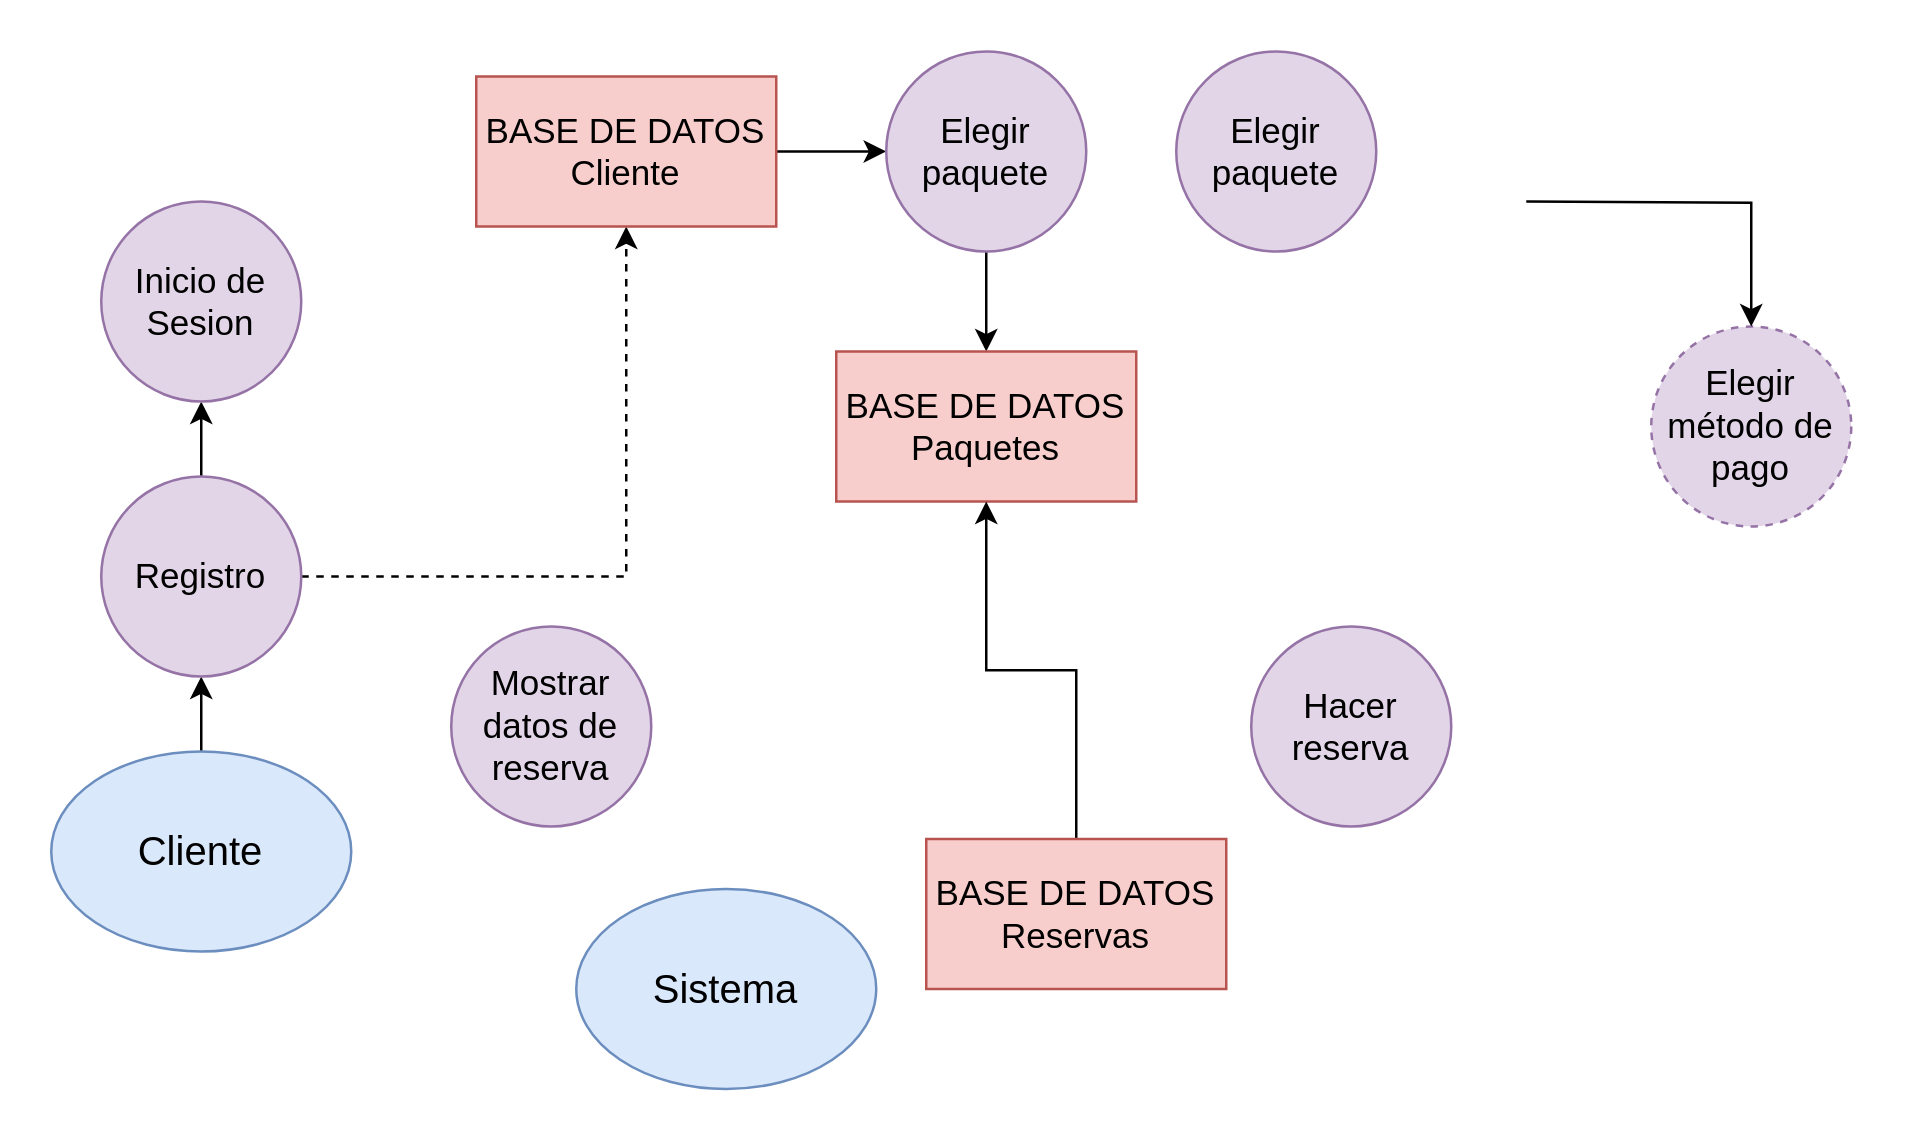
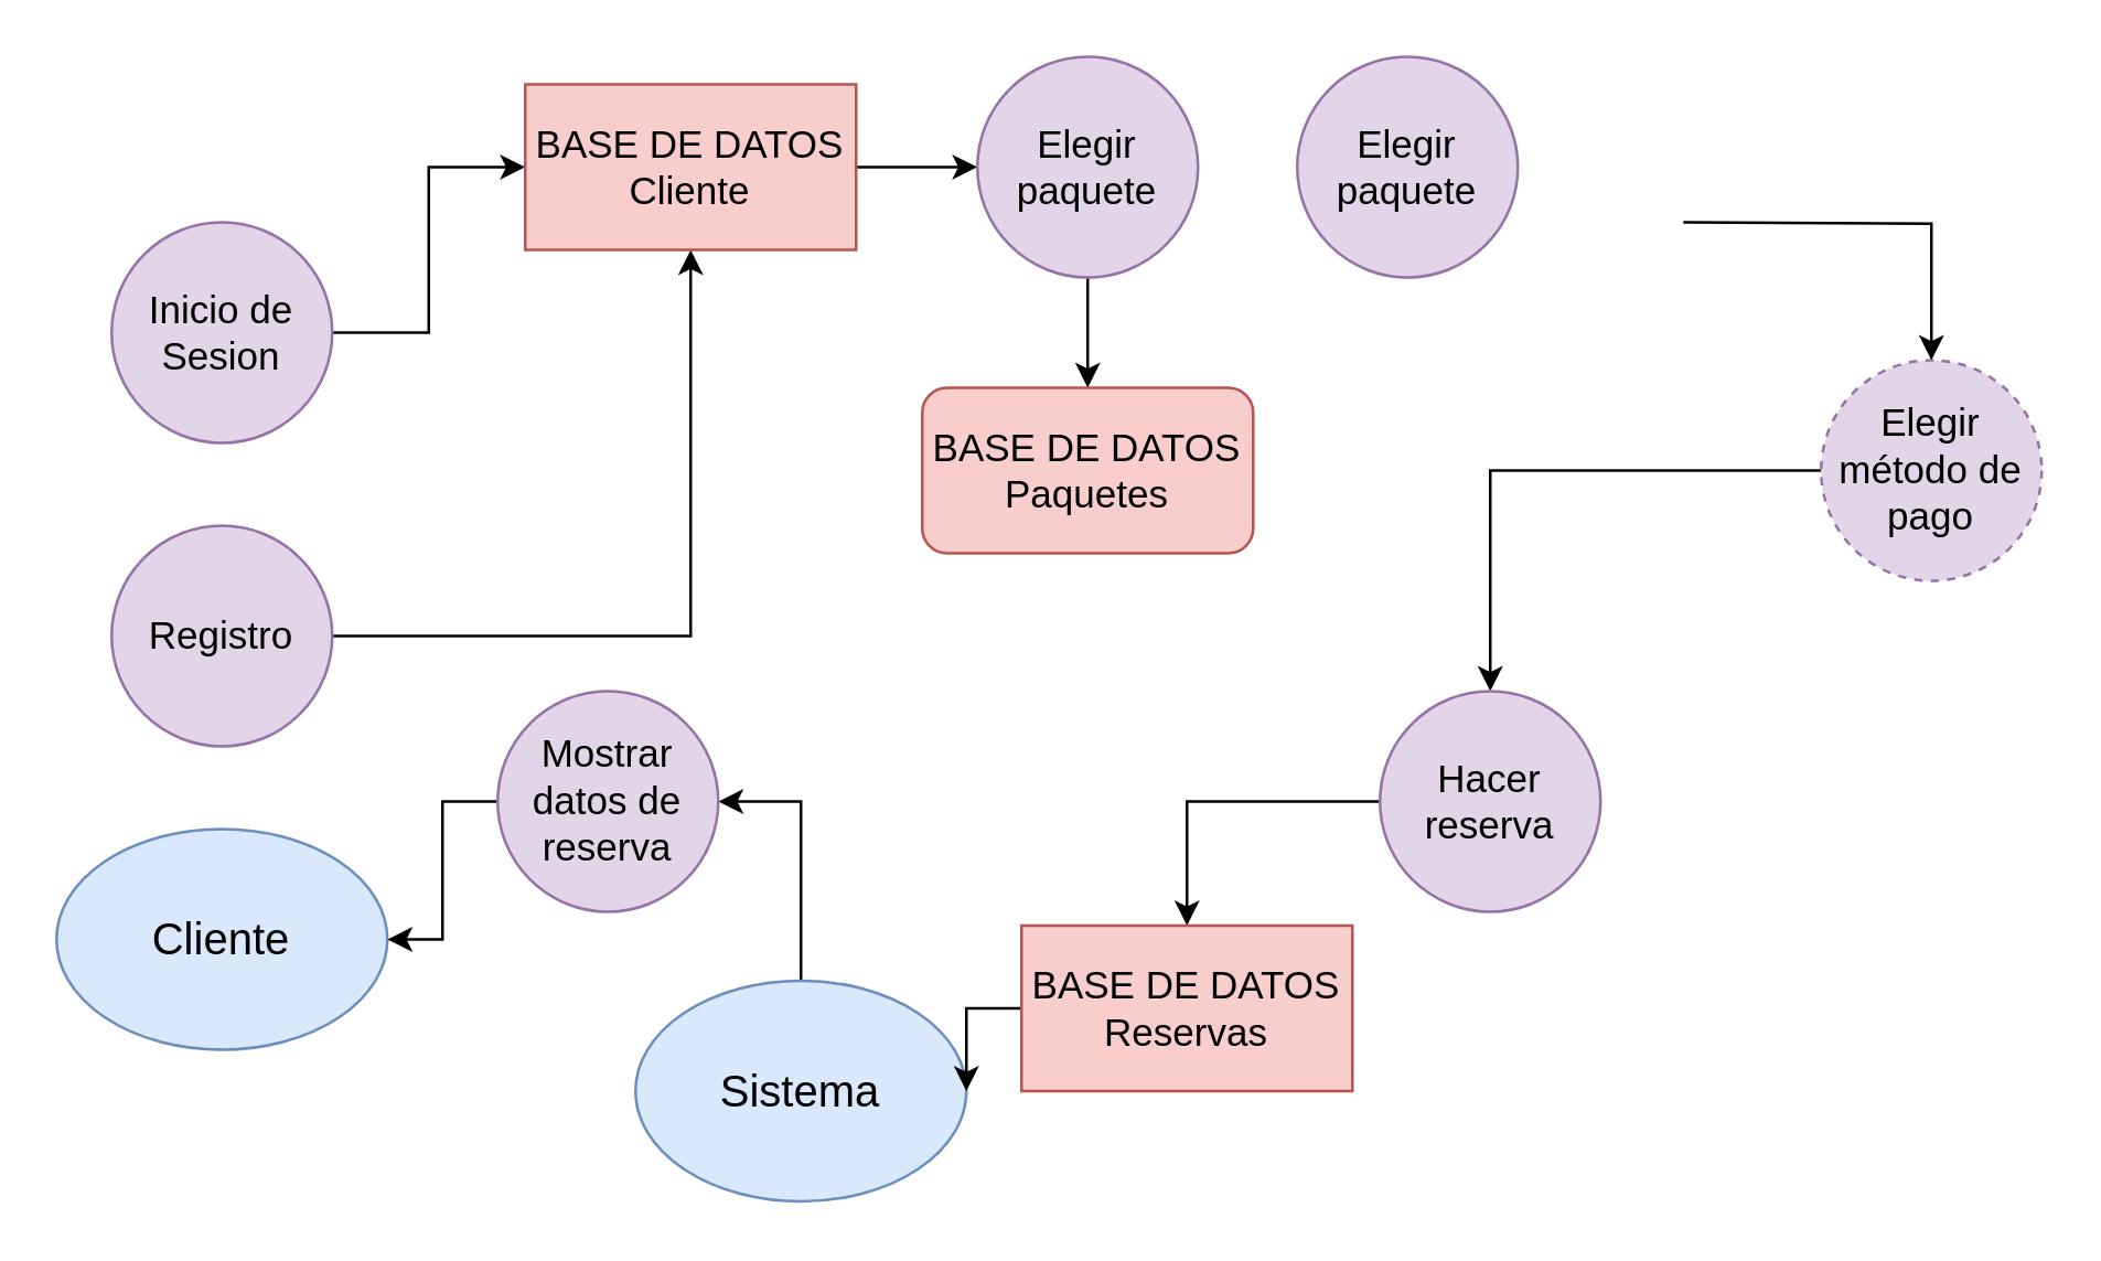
+ <mxCell id="9" style="edgeStyle=orthogonalEdgeStyle;rounded=0;orthogonalLoop=1;jettySize=auto;html=1;entryX=0;entryY=0.5;entryDx=0;entryDy=0;fontSize=14;" edge="1" parent="1" source="10" target="12"><mxGeometry relative="1" as="geometry" /></mxCell>
- <mxCell id="18" value="BASE DE DATOS&lt;br&gt;Paquetes" style="rounded=0;whiteSpace=wrap;html=1;fontSize=14;fillColor=#f8cecc;strokeColor=#b85450;" vertex="1" parent="1"><mxGeometry x="334" y="140" width="120" height="60" as="geometry" /></mxCell>
+ <mxCell id="18" value="BASE DE DATOS&lt;br&gt;Paquetes" style="whiteSpace=wrap;html=1;fontSize=14;fillColor=#f8cecc;strokeColor=#b85450;rounded=1;" vertex="1" parent="1"><mxGeometry x="334" y="140" width="120" height="60" as="geometry" /></mxCell>
+ <mxCell id="15" style="edgeStyle=orthogonalEdgeStyle;rounded=0;orthogonalLoop=1;jettySize=auto;html=1;entryX=0.5;entryY=0;entryDx=0;entryDy=0;fontSize=14;" edge="1" parent="1" source="16" target="20"><mxGeometry relative="1" as="geometry" /></mxCell>
- <mxCell id="6" style="edgeStyle=orthogonalEdgeStyle;rounded=0;orthogonalLoop=1;jettySize=auto;html=1;entryX=0.5;entryY=1;entryDx=0;entryDy=0;fontSize=14;" edge="1" parent="1" source="8" target="10"><mxGeometry relative="1" as="geometry" /></mxCell>
- <mxCell id="7" style="edgeStyle=orthogonalEdgeStyle;rounded=0;orthogonalLoop=1;jettySize=auto;html=1;fontSize=14;dashed=1;" edge="1" parent="1" source="8" target="12"><mxGeometry relative="1" as="geometry" /></mxCell>
+ <mxCell id="7" style="edgeStyle=orthogonalEdgeStyle;rounded=0;orthogonalLoop=1;jettySize=auto;html=1;fontSize=14;" edge="1" parent="1" source="8" target="12"><mxGeometry relative="1" as="geometry" /></mxCell>
- <mxCell id="21" style="edgeStyle=orthogonalEdgeStyle;rounded=0;orthogonalLoop=1;jettySize=auto;html=1;fontSize=14;" edge="1" parent="1" source="22" target="18"><mxGeometry relative="1" as="geometry" /></mxCell>
+ <mxCell id="21" style="edgeStyle=orthogonalEdgeStyle;rounded=0;orthogonalLoop=1;jettySize=auto;html=1;entryX=1;entryY=0.5;entryDx=0;entryDy=0;fontSize=14;" edge="1" parent="1" source="22" target="5"><mxGeometry relative="1" as="geometry" /></mxCell>
- <mxCell id="2" style="edgeStyle=orthogonalEdgeStyle;rounded=0;orthogonalLoop=1;jettySize=auto;html=1;entryX=0.5;entryY=1;entryDx=0;entryDy=0;fontSize=14;" edge="1" parent="1" source="3" target="8"><mxGeometry relative="1" as="geometry" /></mxCell>
+ <mxCell id="19" style="edgeStyle=orthogonalEdgeStyle;rounded=0;orthogonalLoop=1;jettySize=auto;html=1;entryX=0.5;entryY=0;entryDx=0;entryDy=0;fontSize=14;" edge="1" parent="1" source="20" target="22"><mxGeometry relative="1" as="geometry" /></mxCell>
+ <mxCell id="4" style="edgeStyle=orthogonalEdgeStyle;rounded=0;orthogonalLoop=1;jettySize=auto;html=1;entryX=1;entryY=0.5;entryDx=0;entryDy=0;fontSize=14;" edge="1" parent="1" source="5" target="24"><mxGeometry relative="1" as="geometry" /></mxCell>
+ <mxCell id="23" style="edgeStyle=orthogonalEdgeStyle;rounded=0;orthogonalLoop=1;jettySize=auto;html=1;entryX=1;entryY=0.5;entryDx=0;entryDy=0;fontSize=14;" edge="1" parent="1" source="24" target="3"><mxGeometry relative="1" as="geometry" /></mxCell>
